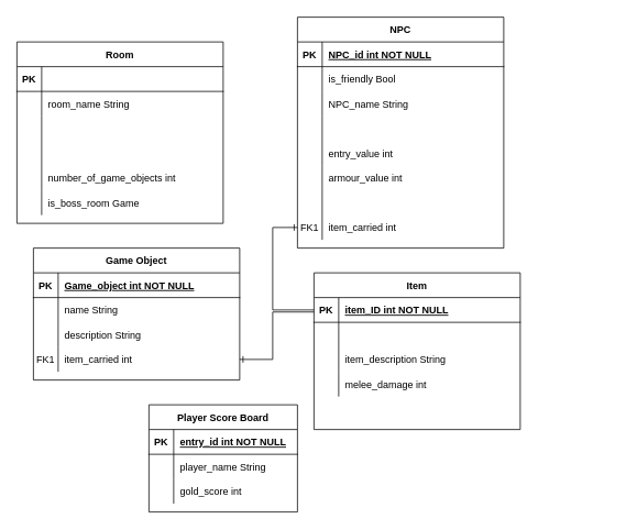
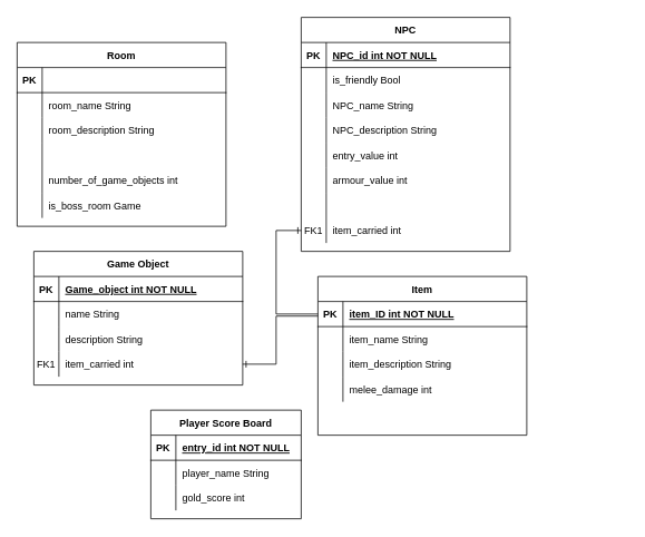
+ <mxCell id="10" value="room_description String" style="shape=partialRectangle;connectable=0;fillColor=none;top=0;left=0;bottom=0;right=0;align=left;spacingLeft=6;overflow=hidden;" parent="8" vertex="1"><mxGeometry x="30" width="220" height="30" as="geometry" /></mxCell>
+ <mxCell id="32" value="NPC_description String" style="shape=partialRectangle;connectable=0;fillColor=none;top=0;left=0;bottom=0;right=0;align=left;spacingLeft=6;overflow=hidden;" parent="30" vertex="1"><mxGeometry x="30" width="220" height="30" as="geometry" /></mxCell>
+ <mxCell id="51" value="item_name String" style="shape=partialRectangle;overflow=hidden;connectable=0;fillColor=none;top=0;left=0;bottom=0;right=0;align=left;spacingLeft=6;" parent="49" vertex="1"><mxGeometry x="30" width="220" height="30" as="geometry" /></mxCell>
